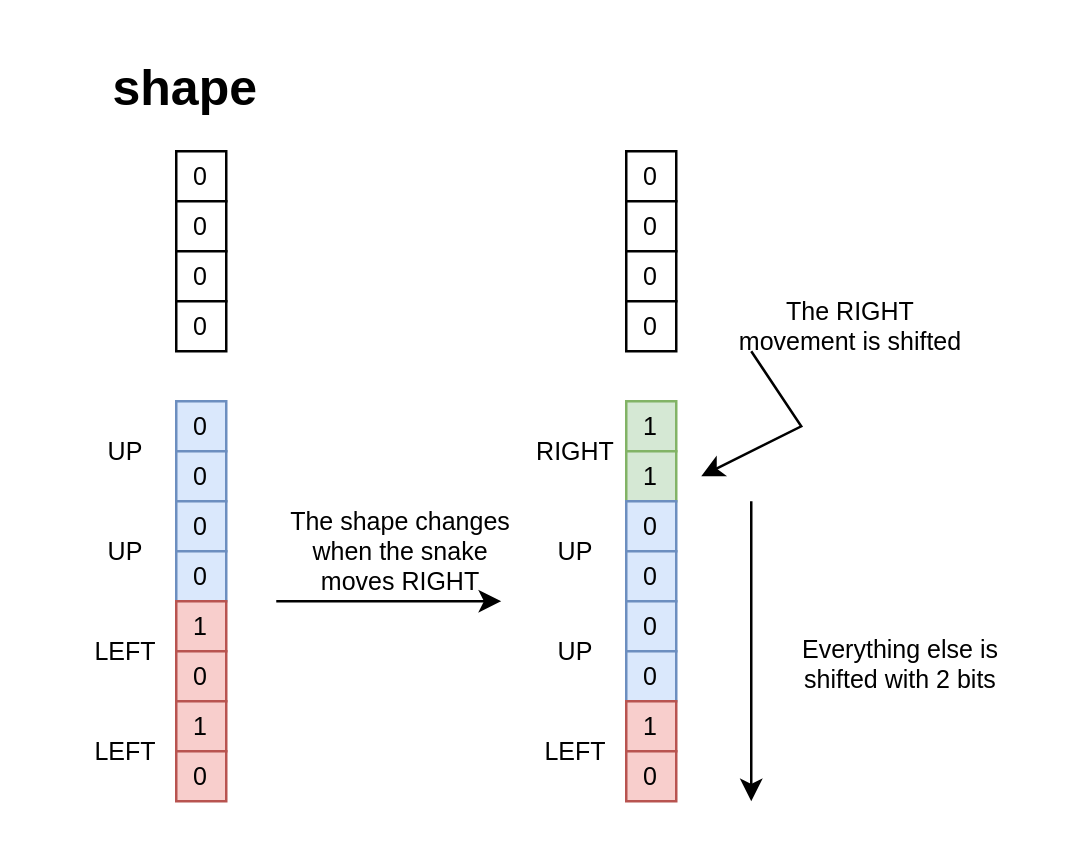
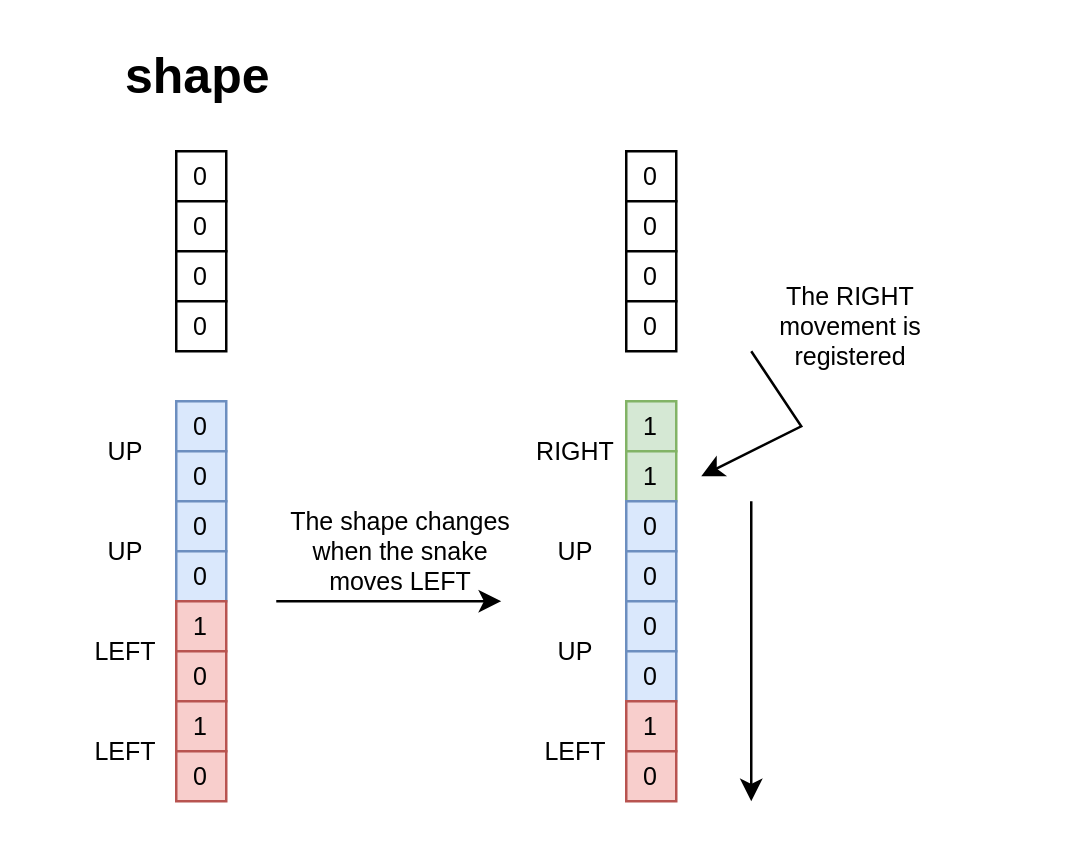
- <mxCell id="18" value="&lt;h1&gt;shape&lt;/h1&gt;" style="text;html=1;strokeColor=none;fillColor=none;spacing=5;spacingTop=-20;whiteSpace=wrap;overflow=hidden;rounded=0;fontSize=10;" vertex="1" parent="1"><mxGeometry x="40" y="20" width="70" height="30" as="geometry" /></mxCell>
+ <mxCell id="18" value="&lt;h1&gt;shape&lt;/h1&gt;" style="text;html=1;strokeColor=none;fillColor=none;spacing=5;spacingTop=-20;whiteSpace=wrap;overflow=hidden;rounded=0;fontSize=10;" vertex="1" parent="1"><mxGeometry x="45" y="15" width="70" height="30" as="geometry" /></mxCell>
- <mxCell id="39" value="The RIGHT movement is shifted" style="text;html=1;strokeColor=none;fillColor=none;align=center;verticalAlign=middle;whiteSpace=wrap;rounded=0;fontSize=10;" vertex="1" parent="1"><mxGeometry x="290" y="115" width="100" height="30" as="geometry" /></mxCell>
+ <mxCell id="39" value="The RIGHT movement is registered" style="text;html=1;strokeColor=none;fillColor=none;align=center;verticalAlign=middle;whiteSpace=wrap;rounded=0;fontSize=10;" vertex="1" parent="1"><mxGeometry x="290" y="115" width="100" height="30" as="geometry" /></mxCell>
- <mxCell id="38" value="The shape changes when the snake moves RIGHT" style="text;html=1;strokeColor=none;fillColor=none;align=center;verticalAlign=middle;whiteSpace=wrap;rounded=0;fontSize=10;" vertex="1" parent="1"><mxGeometry x="110" y="210" width="100" height="20" as="geometry" /></mxCell>
+ <mxCell id="38" value="The shape changes when the snake moves LEFT" style="text;html=1;strokeColor=none;fillColor=none;align=center;verticalAlign=middle;whiteSpace=wrap;rounded=0;fontSize=10;" vertex="1" parent="1"><mxGeometry x="110" y="210" width="100" height="20" as="geometry" /></mxCell>
- <mxCell id="40" value="Everything else is shifted with 2 bits" style="text;html=1;strokeColor=none;fillColor=none;align=center;verticalAlign=middle;whiteSpace=wrap;rounded=0;fontSize=10;" vertex="1" parent="1"><mxGeometry x="310" y="250" width="100" height="30" as="geometry" /></mxCell>
